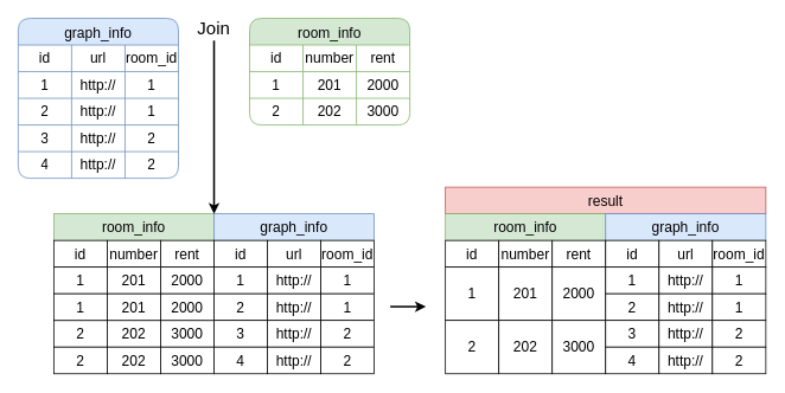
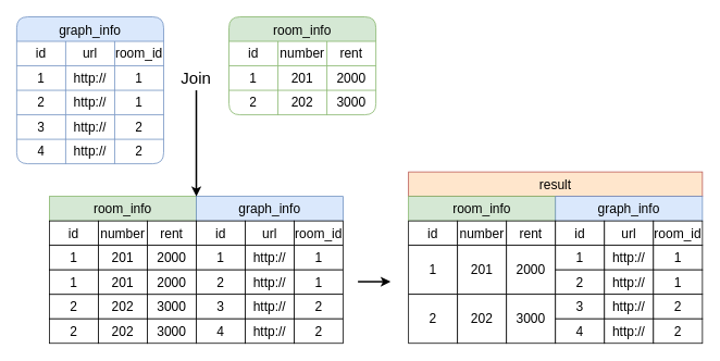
- <mxCell id="95" value="Join" style="text;html=1;strokeColor=none;fillColor=none;align=center;verticalAlign=middle;whiteSpace=wrap;rounded=0;fontStyle=0;fontSize=20;" vertex="1" parent="1"><mxGeometry x="210" y="15" width="60" height="30" as="geometry" /></mxCell>
+ <mxCell id="95" value="Join" style="text;html=1;strokeColor=none;fillColor=none;align=center;verticalAlign=middle;whiteSpace=wrap;rounded=0;fontStyle=0;fontSize=20;" vertex="1" parent="1"><mxGeometry x="210" y="80" width="60" height="30" as="geometry" /></mxCell>
- <mxCell id="36" value="result" style="rounded=0;whiteSpace=wrap;html=1;fontSize=16;fillColor=#f8cecc;strokeColor=#b85450;" parent="1" vertex="1"><mxGeometry x="500" y="210" width="360" height="30" as="geometry" /></mxCell>
+ <mxCell id="36" value="result" style="rounded=0;whiteSpace=wrap;html=1;fontSize=16;fillColor=#ffe6cc;strokeColor=#b85450;" parent="1" vertex="1"><mxGeometry x="500" y="210" width="360" height="30" as="geometry" /></mxCell>
